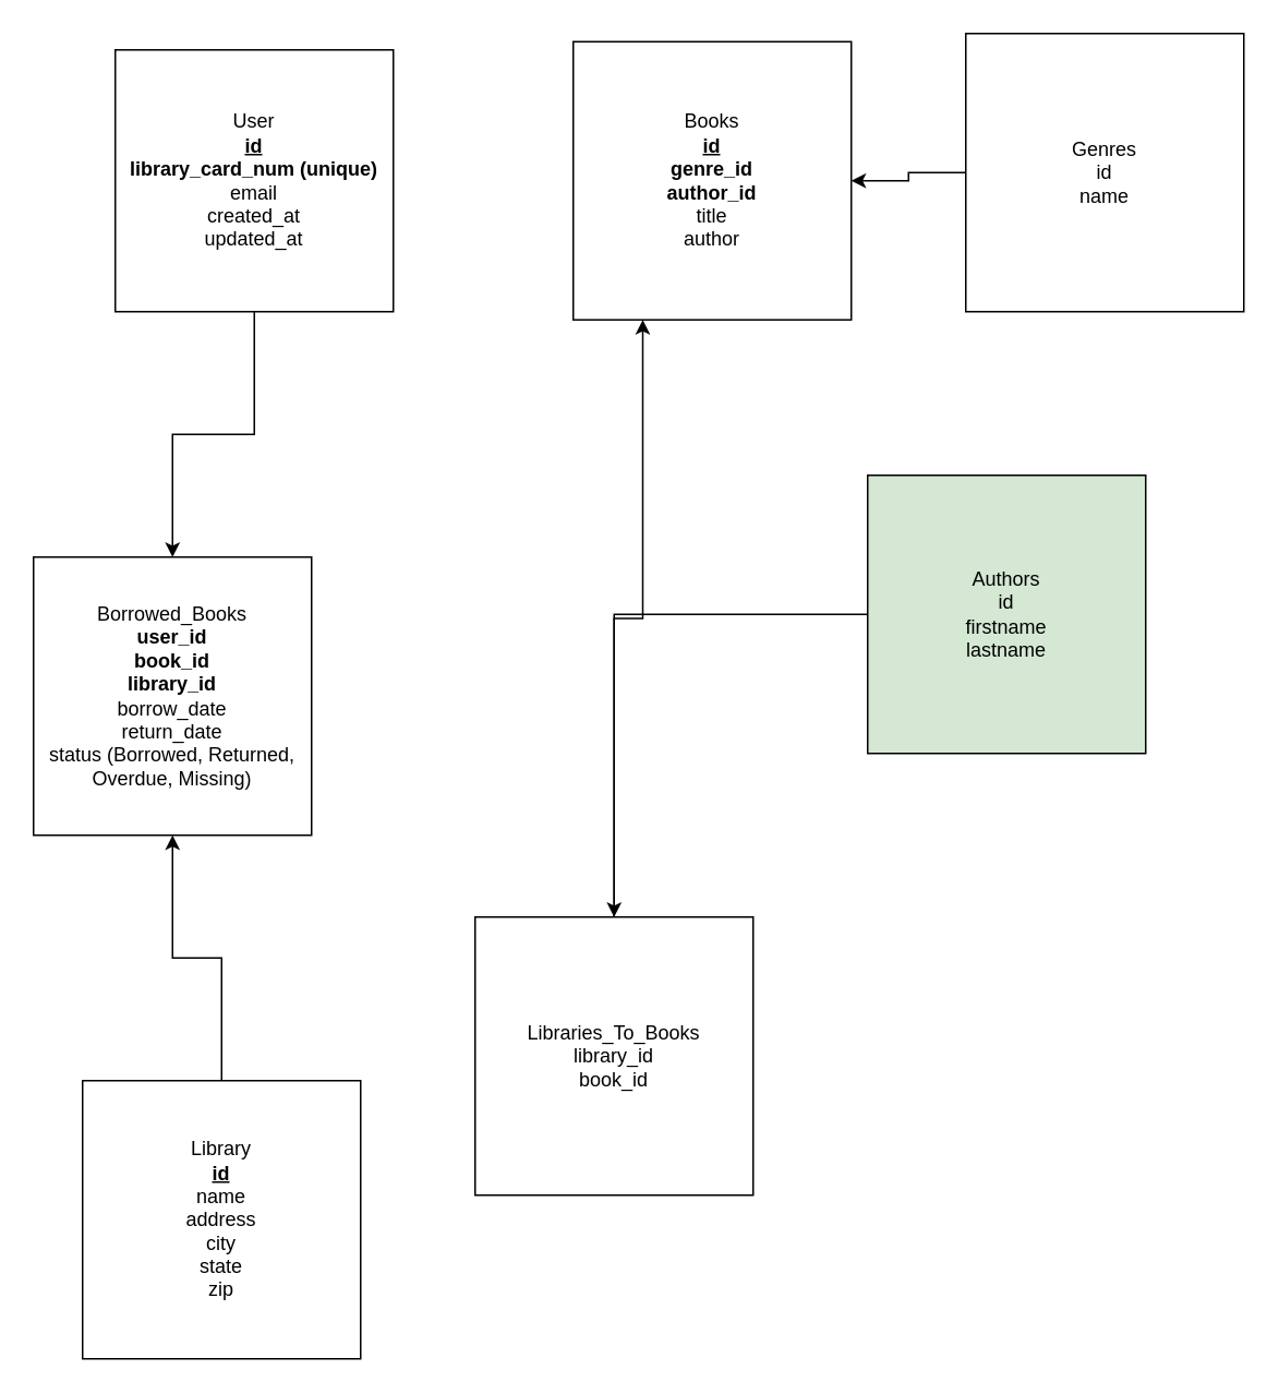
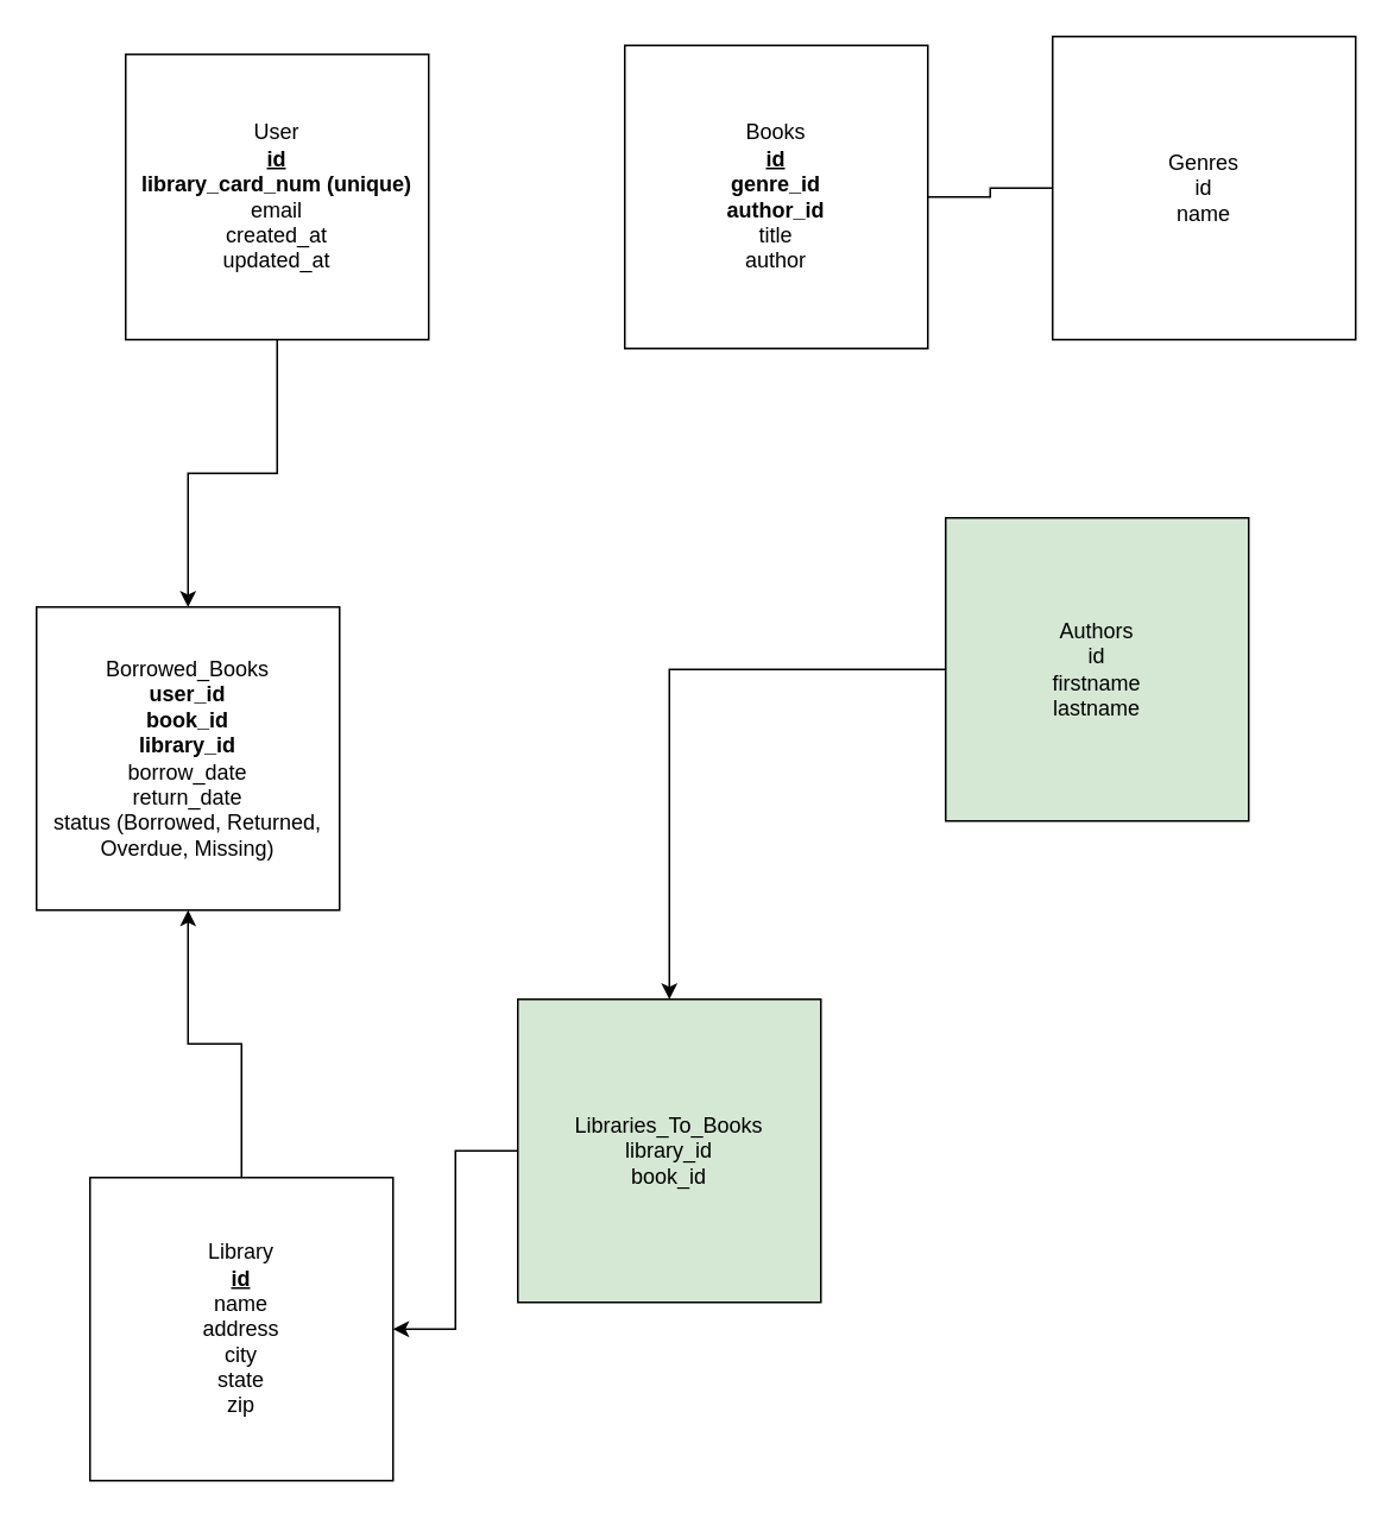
- <mxCell id="10" value="" style="edgeStyle=orthogonalEdgeStyle;rounded=0;orthogonalLoop=1;jettySize=auto;html=1;" edge="1" parent="1" source="11" target="4"><mxGeometry relative="1" as="geometry" /></mxCell>
+ <mxCell id="10" value="" style="edgeStyle=orthogonalEdgeStyle;rounded=0;orthogonalLoop=1;jettySize=auto;html=1;endArrow=none;" edge="1" parent="1" source="11" target="4"><mxGeometry relative="1" as="geometry" /></mxCell>
- <mxCell id="7" style="edgeStyle=orthogonalEdgeStyle;rounded=0;orthogonalLoop=1;jettySize=auto;html=1;entryX=0.25;entryY=1;entryDx=0;entryDy=0;" edge="1" parent="1" source="8" target="4"><mxGeometry relative="1" as="geometry" /></mxCell>
+ <mxCell id="7" style="edgeStyle=orthogonalEdgeStyle;rounded=0;orthogonalLoop=1;jettySize=auto;html=1;" edge="1" parent="1" source="8" target="6"><mxGeometry relative="1" as="geometry" /></mxCell>
- <mxCell id="8" value="Libraries_To_Books&lt;br&gt;library_id&lt;br&gt;book_id" style="rounded=0;whiteSpace=wrap;html=1;" vertex="1" parent="1"><mxGeometry x="290" y="560" width="170" height="170" as="geometry" /></mxCell>
+ <mxCell id="8" value="Libraries_To_Books&lt;br&gt;library_id&lt;br&gt;book_id" style="rounded=0;whiteSpace=wrap;html=1;fillColor=#d5e8d4;" vertex="1" parent="1"><mxGeometry x="290" y="560" width="170" height="170" as="geometry" /></mxCell>
